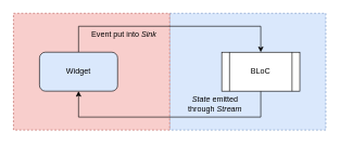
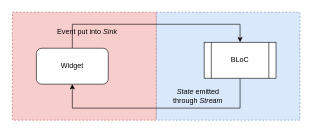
- <mxCell id="8" value="&lt;font style=&quot;font-size: 12px&quot;&gt;Event put into &lt;i&gt;Sink&lt;/i&gt;&lt;/font&gt;" style="text;html=1;strokeColor=none;fillColor=none;align=center;verticalAlign=middle;whiteSpace=wrap;rounded=0;dashed=1;fontSize=18;" vertex="1" parent="1"><mxGeometry x="120" y="40" width="140" height="20" as="geometry" /></mxCell>
+ <mxCell id="8" value="&lt;font style=&quot;font-size: 12px&quot;&gt;Event put into &lt;i&gt;Sink&lt;/i&gt;&lt;/font&gt;" style="text;html=1;strokeColor=none;fillColor=none;align=center;verticalAlign=middle;whiteSpace=wrap;rounded=0;dashed=1;fontSize=18;" vertex="1" parent="1"><mxGeometry x="75" y="40" width="140" height="20" as="geometry" /></mxCell>
- <mxCell id="5" value="Widget" style="rounded=1;whiteSpace=wrap;html=1;fillColor=#dae8fc;" vertex="1" parent="1"><mxGeometry x="60" y="80" width="120" height="60" as="geometry" /></mxCell>
+ <mxCell id="5" value="Widget" style="rounded=1;whiteSpace=wrap;html=1;" vertex="1" parent="1"><mxGeometry x="60" y="80" width="120" height="60" as="geometry" /></mxCell>
- <mxCell id="7" value="BLoC" style="shape=process;whiteSpace=wrap;html=1;backgroundOutline=1;" vertex="1" parent="1"><mxGeometry x="340" y="80" width="120" height="60" as="geometry" /></mxCell>
+ <mxCell id="7" value="BLoC" style="shape=process;whiteSpace=wrap;html=1;backgroundOutline=1;" vertex="1" parent="1"><mxGeometry x="340" y="70" width="120" height="60" as="geometry" /></mxCell>
